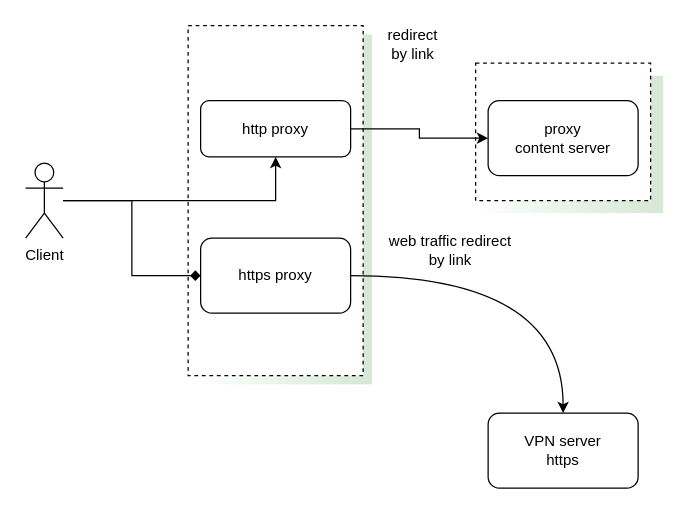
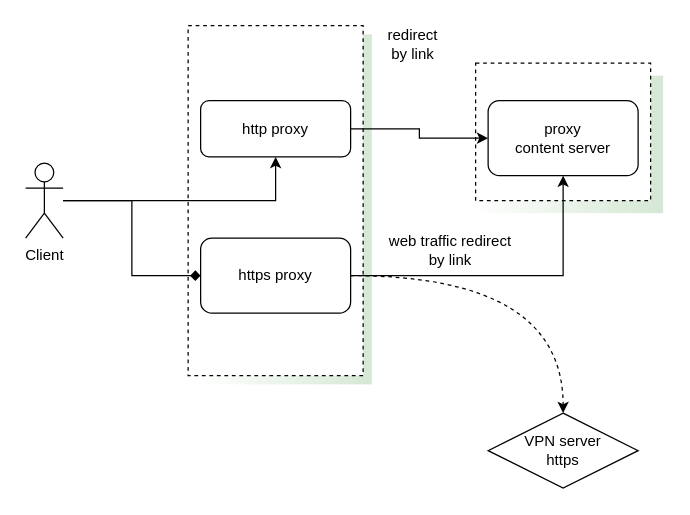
+ <mxCell id="14" style="edgeStyle=orthogonalEdgeStyle;rounded=0;orthogonalLoop=1;jettySize=auto;html=1;" edge="1" parent="1" source="16" target="18"><mxGeometry relative="1" as="geometry" /></mxCell>
- <mxCell id="15" style="edgeStyle=orthogonalEdgeStyle;rounded=0;orthogonalLoop=1;jettySize=auto;html=1;curved=1;" edge="1" parent="1" source="16" target="17"><mxGeometry relative="1" as="geometry" /></mxCell>
+ <mxCell id="15" style="edgeStyle=orthogonalEdgeStyle;rounded=0;orthogonalLoop=1;jettySize=auto;html=1;curved=1;dashed=1;" edge="1" parent="1" source="16" target="17"><mxGeometry relative="1" as="geometry" /></mxCell>
- <mxCell id="17" value="&lt;div&gt;VPN server&lt;/div&gt;&lt;div&gt;https&lt;br&gt;&lt;/div&gt;" style="rounded=1;whiteSpace=wrap;html=1;" vertex="1" parent="1"><mxGeometry x="390" y="330" width="120" height="60" as="geometry" /></mxCell>
+ <mxCell id="17" value="&lt;div&gt;VPN server&lt;/div&gt;&lt;div&gt;https&lt;br&gt;&lt;/div&gt;" style="rhombus;whiteSpace=wrap;html=1;" vertex="1" parent="1"><mxGeometry x="390" y="330" width="120" height="60" as="geometry" /></mxCell>
